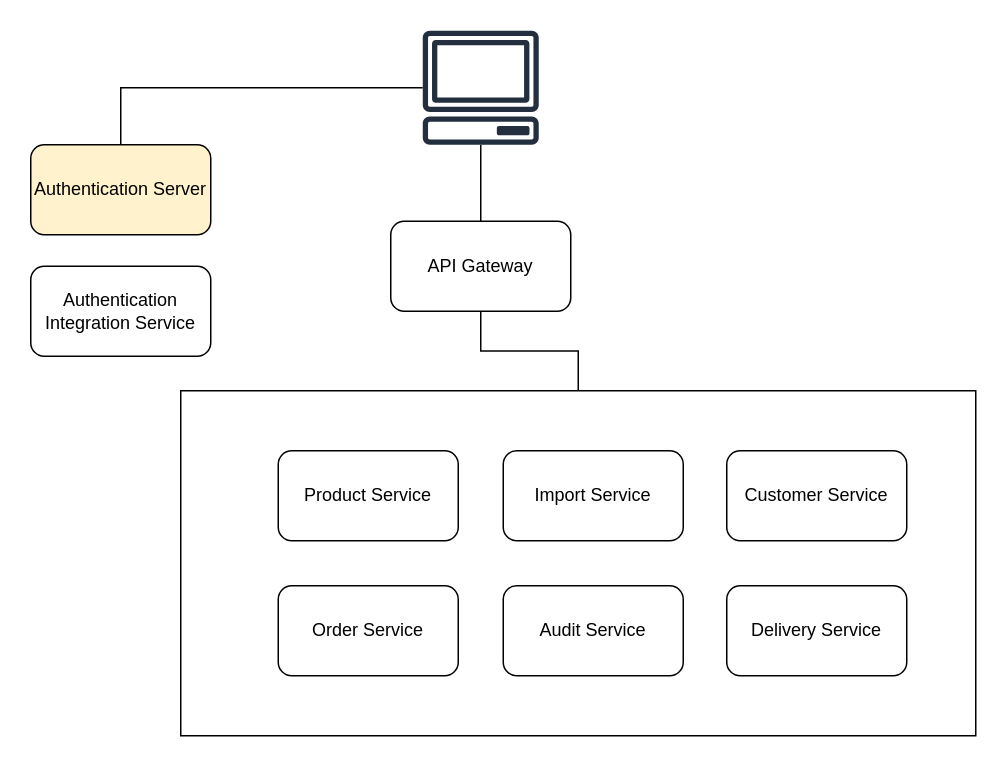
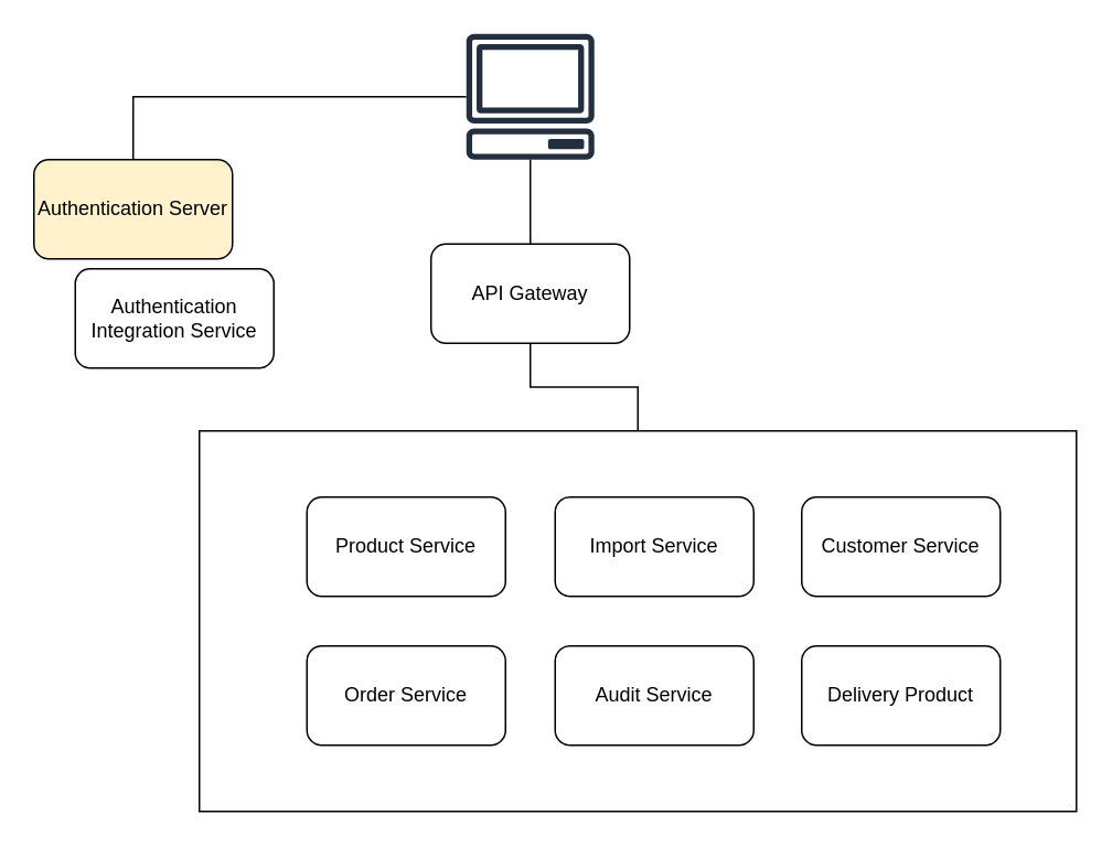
- <mxCell id="7" value="Authentication Integration Service" style="rounded=1;whiteSpace=wrap;html=1;" parent="1" vertex="1"><mxGeometry x="20" y="177" width="120" height="60" as="geometry" /></mxCell>
+ <mxCell id="7" value="Authentication Integration Service" style="rounded=1;whiteSpace=wrap;html=1;" parent="1" vertex="1"><mxGeometry x="45" y="162" width="120" height="60" as="geometry" /></mxCell>
- <mxCell id="15" value="Delivery Service" style="rounded=1;whiteSpace=wrap;html=1;" parent="1" vertex="1"><mxGeometry x="484" y="390" width="120" height="60" as="geometry" /></mxCell>
+ <mxCell id="15" value="Delivery Product" style="rounded=1;whiteSpace=wrap;html=1;" parent="1" vertex="1"><mxGeometry x="484" y="390" width="120" height="60" as="geometry" /></mxCell>
